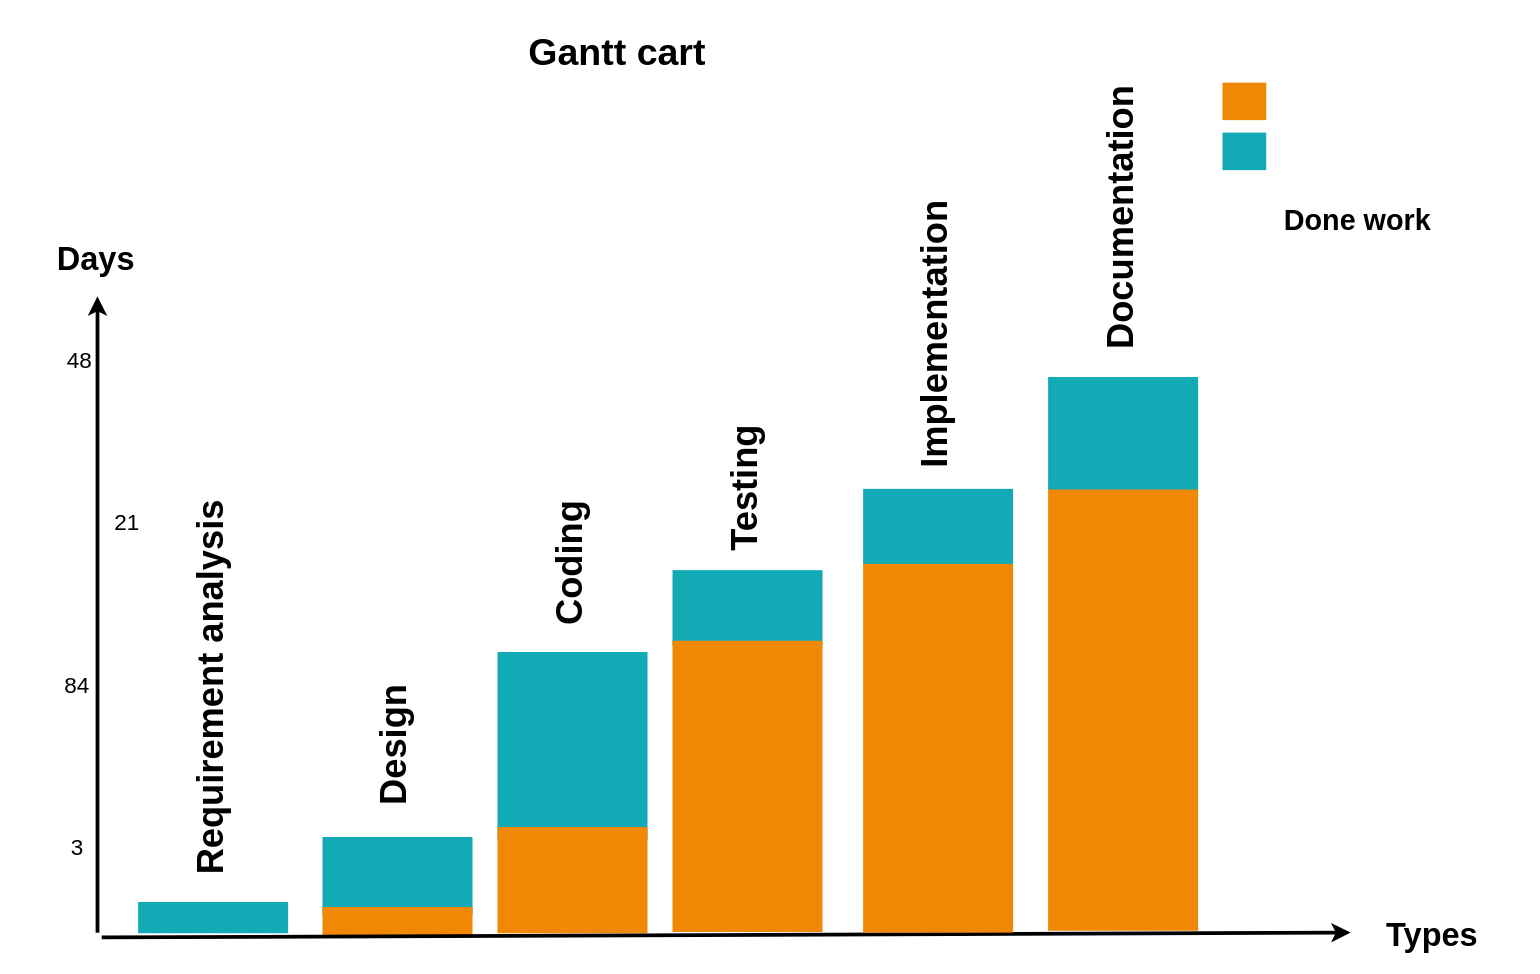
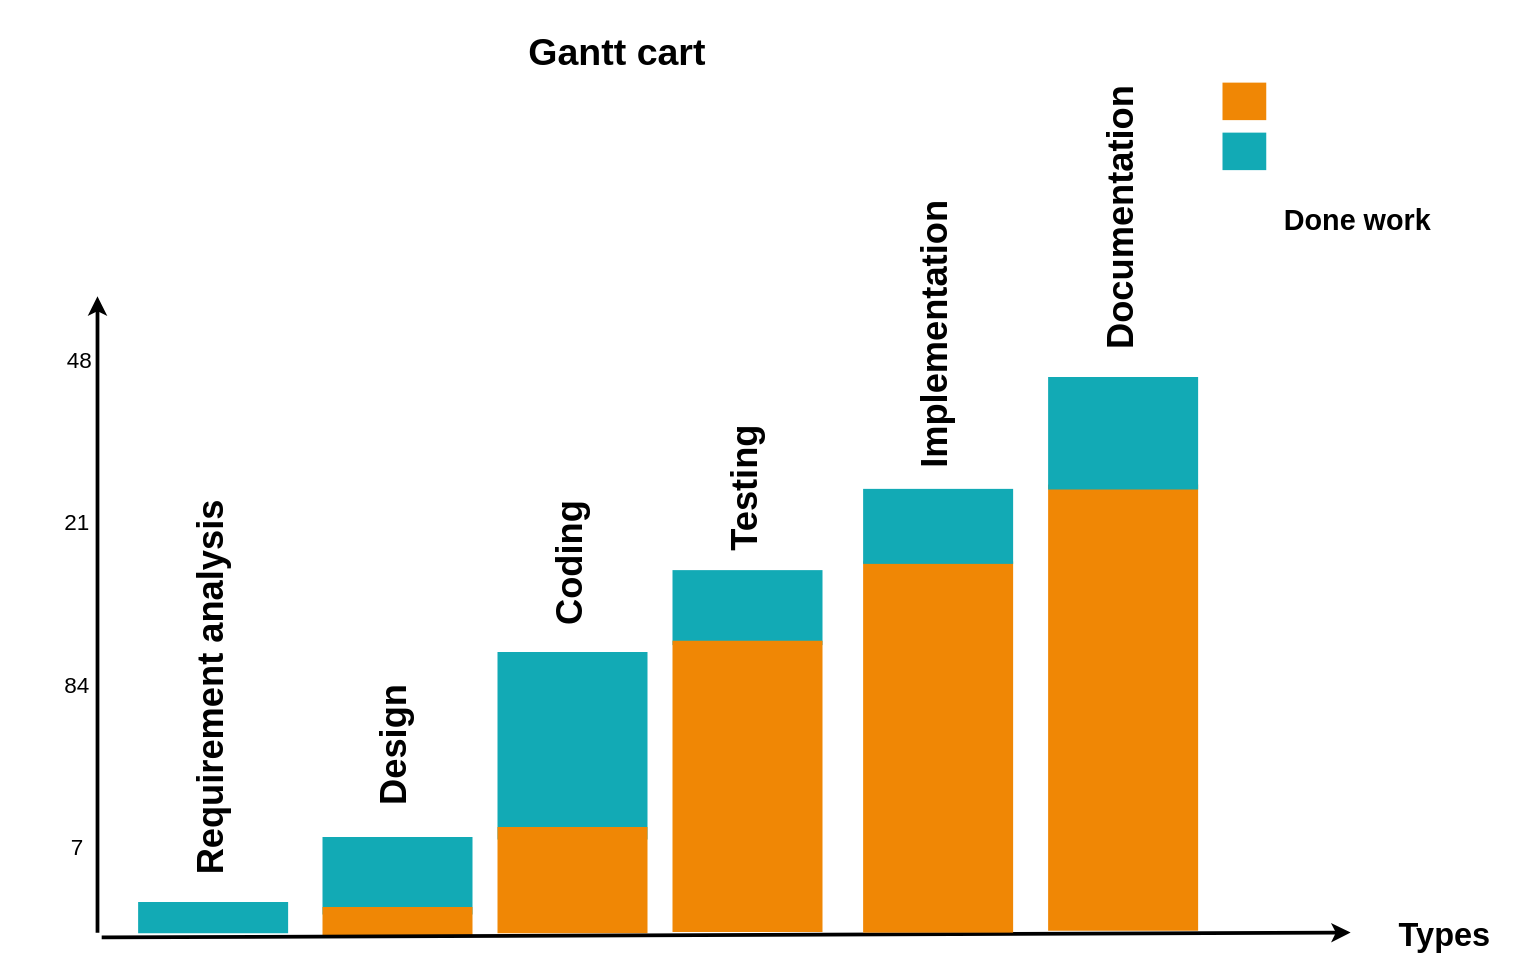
- <mxCell id="22" value="&lt;b&gt;&lt;font style=&quot;font-size: 26px&quot;&gt;Days&lt;/font&gt;&lt;/b&gt;" style="text;spacingTop=-5;html=1;fontSize=18;fontStyle=0;fontColor=#000000;strokeColor=none;align=center;" parent="1" vertex="1"><mxGeometry x="20.5" y="190" width="110" height="26" as="geometry" /></mxCell>
- <mxCell id="17" value="21" style="text;spacingTop=-5;align=center;verticalAlign=middle;fontStyle=0;html=1;fontSize=18;fontColor=#000000;" parent="1" vertex="1"><mxGeometry x="85.5" y="355.5" width="30" height="130.0" as="geometry" /></mxCell>
+ <mxCell id="17" value="21" style="text;spacingTop=-5;align=center;verticalAlign=middle;fontStyle=0;html=1;fontSize=18;fontColor=#000000;" parent="1" vertex="1"><mxGeometry x="45.5" y="355.5" width="30" height="130.0" as="geometry" /></mxCell>
- <mxCell id="15" value="3" style="text;spacingTop=-5;align=center;verticalAlign=middle;fontStyle=0;html=1;fontSize=18;fontColor=#000000;" parent="1" vertex="1"><mxGeometry x="45.5" y="615.5" width="30" height="130.0" as="geometry" /></mxCell>
+ <mxCell id="15" value="7" style="text;spacingTop=-5;align=center;verticalAlign=middle;fontStyle=0;html=1;fontSize=18;fontColor=#000000;" parent="1" vertex="1"><mxGeometry x="45.5" y="615.5" width="30" height="130.0" as="geometry" /></mxCell>
- <mxCell id="10" value="&lt;b&gt;&lt;font style=&quot;font-size: 26px&quot;&gt;Types&lt;/font&gt;&lt;/b&gt;" style="text;spacingTop=-5;html=1;fontSize=18;fontStyle=0;fontColor=#000000;strokeColor=none;align=center;" parent="1" vertex="1"><mxGeometry x="1090" y="731" width="110" height="26" as="geometry" /></mxCell>
+ <mxCell id="10" value="&lt;b&gt;&lt;font style=&quot;font-size: 26px&quot;&gt;Types&lt;/font&gt;&lt;/b&gt;" style="text;spacingTop=-5;html=1;fontSize=18;fontStyle=0;fontColor=#000000;strokeColor=none;align=center;" parent="1" vertex="1"><mxGeometry x="1100" y="731" width="110" height="26" as="geometry" /></mxCell>
